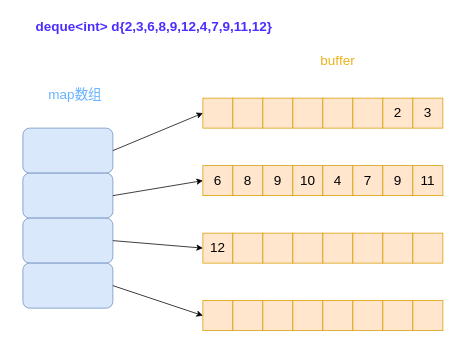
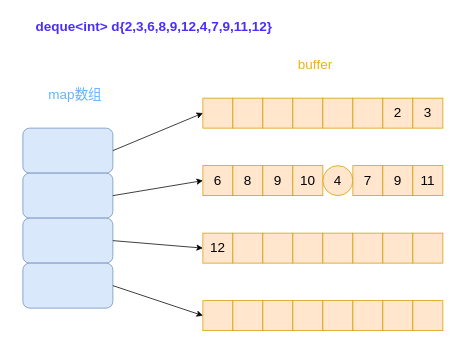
- <mxCell id="43" value="&lt;font color=&quot;#eab21a&quot; style=&quot;font-size: 18px;&quot;&gt;buffer&lt;/font&gt;" style="text;strokeColor=none;align=center;fillColor=none;html=1;verticalAlign=middle;whiteSpace=wrap;rounded=0;fontColor=#000000;" vertex="1" parent="1"><mxGeometry x="400" y="65" width="100" height="30" as="geometry" /></mxCell>
+ <mxCell id="43" value="&lt;font color=&quot;#eab21a&quot; style=&quot;font-size: 18px;&quot;&gt;buffer&lt;/font&gt;" style="text;strokeColor=none;align=center;fillColor=none;html=1;verticalAlign=middle;whiteSpace=wrap;rounded=0;fontColor=#000000;" vertex="1" parent="1"><mxGeometry x="370" y="70" width="100" height="30" as="geometry" /></mxCell>
- <mxCell id="19" value="4" style="rounded=0;whiteSpace=wrap;html=1;fontSize=18;fillColor=#ffe6cc;strokeColor=#d79b00;" vertex="1" parent="1"><mxGeometry x="430" y="220" width="40" height="40" as="geometry" /></mxCell>
+ <mxCell id="19" value="4" style="ellipse;whiteSpace=wrap;html=1;fontSize=18;fillColor=#ffe6cc;strokeColor=#d79b00;" vertex="1" parent="1"><mxGeometry x="430" y="220" width="40" height="40" as="geometry" /></mxCell>
